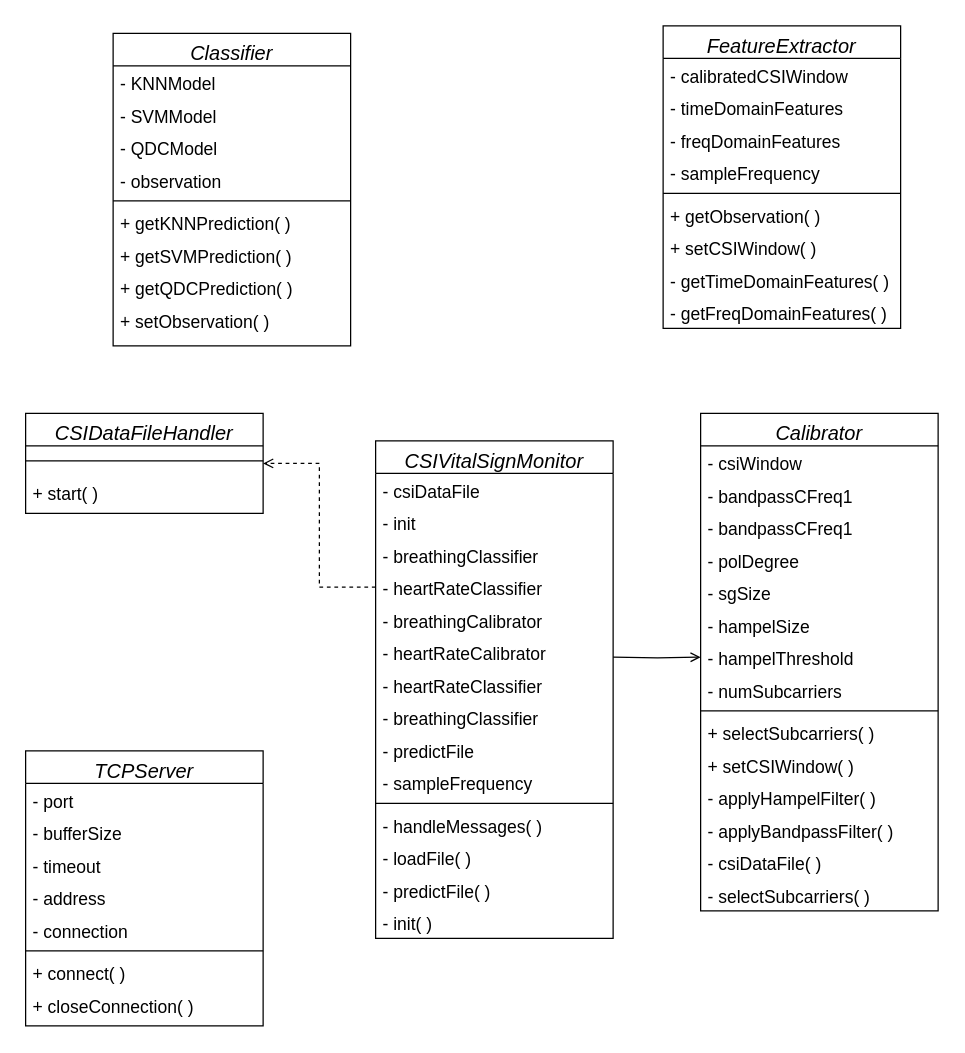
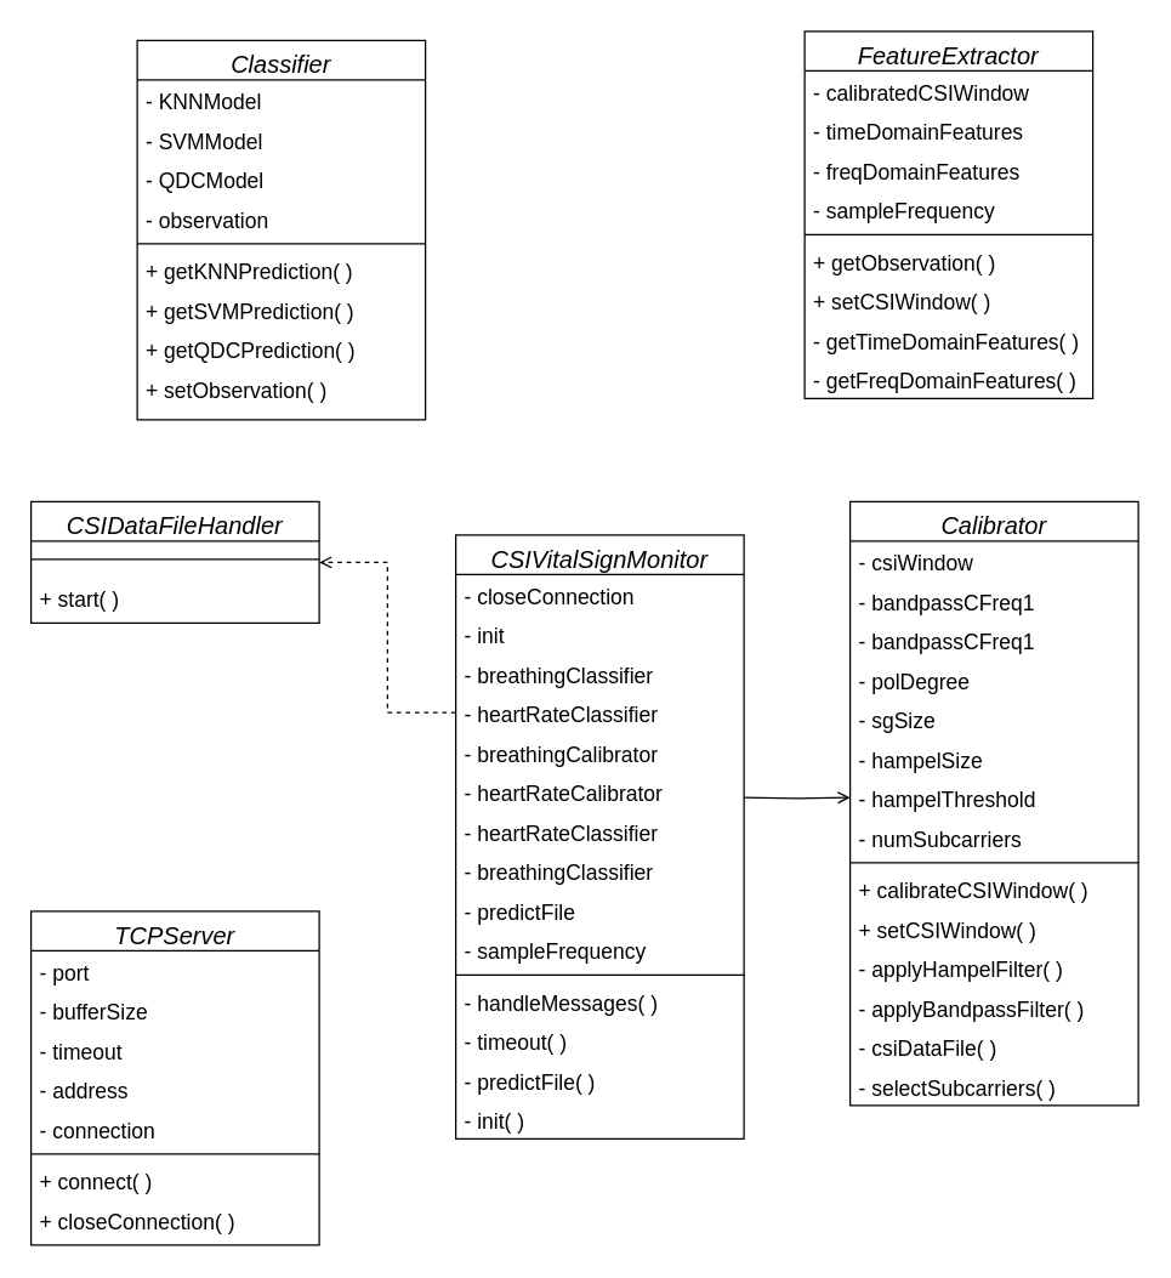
- <mxCell id="51" value="- csiDataFile" style="text;align=left;verticalAlign=top;spacingLeft=4;spacingRight=4;overflow=hidden;rotatable=0;points=[[0,0.5],[1,0.5]];portConstraint=eastwest;fontSize=14;" vertex="1" parent="50"><mxGeometry y="26" width="190" height="26" as="geometry" /></mxCell>
+ <mxCell id="51" value="- closeConnection" style="text;align=left;verticalAlign=top;spacingLeft=4;spacingRight=4;overflow=hidden;rotatable=0;points=[[0,0.5],[1,0.5]];portConstraint=eastwest;fontSize=14;" vertex="1" parent="50"><mxGeometry y="26" width="190" height="26" as="geometry" /></mxCell>
- <mxCell id="22" value="+ selectSubcarriers( ) " style="text;align=left;verticalAlign=top;spacingLeft=4;spacingRight=4;overflow=hidden;rotatable=0;points=[[0,0.5],[1,0.5]];portConstraint=eastwest;fontSize=14;" vertex="1" parent="12"><mxGeometry y="242" width="190" height="26" as="geometry" /></mxCell>
+ <mxCell id="22" value="+ calibrateCSIWindow( ) " style="text;align=left;verticalAlign=top;spacingLeft=4;spacingRight=4;overflow=hidden;rotatable=0;points=[[0,0.5],[1,0.5]];portConstraint=eastwest;fontSize=14;" vertex="1" parent="12"><mxGeometry y="242" width="190" height="26" as="geometry" /></mxCell>
- <mxCell id="63" value="- loadFile( )" style="text;align=left;verticalAlign=top;spacingLeft=4;spacingRight=4;overflow=hidden;rotatable=0;points=[[0,0.5],[1,0.5]];portConstraint=eastwest;fontSize=14;" vertex="1" parent="50"><mxGeometry y="320" width="190" height="26" as="geometry" /></mxCell>
+ <mxCell id="63" value="- timeout( )" style="text;align=left;verticalAlign=top;spacingLeft=4;spacingRight=4;overflow=hidden;rotatable=0;points=[[0,0.5],[1,0.5]];portConstraint=eastwest;fontSize=14;" vertex="1" parent="50"><mxGeometry y="320" width="190" height="26" as="geometry" /></mxCell>
